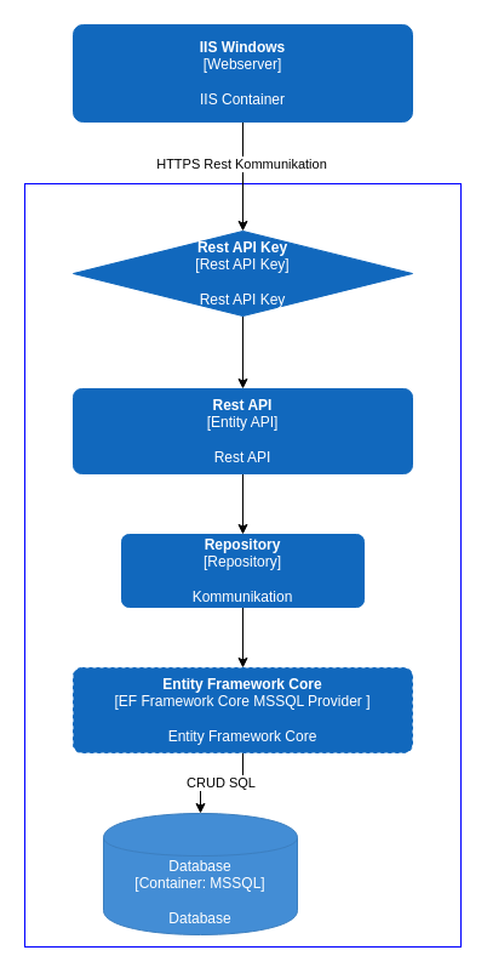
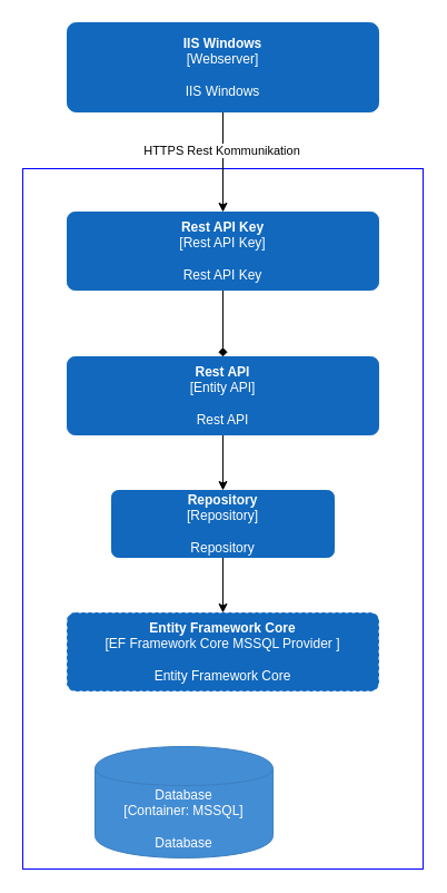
- <mxCell id="5" value="&lt;b&gt;IIS Windows&lt;/b&gt;&lt;div&gt;[Webserver]&lt;/div&gt;&lt;br&gt;&lt;div&gt;IIS Container&lt;/div&gt;" style="rounded=1;whiteSpace=wrap;html=1;labelBackgroundColor=none;fillColor=#1168BD;fontColor=#ffffff;align=center;arcSize=10;strokeColor=#1168BD;metaEdit=1;metaData={&quot;c4Type&quot;:{&quot;editable&quot;:false}};points=[[0.25,0,0],[0.5,0,0],[0.75,0,0],[1,0.25,0],[1,0.5,0],[1,0.75,0],[0.75,1,0],[0.5,1,0],[0.25,1,0],[0,0.75,0],[0,0.5,0],[0,0.25,0]];" parent="1" vertex="1"><mxGeometry x="60" y="20" width="280" height="80" as="geometry" /></mxCell>
+ <mxCell id="5" value="&lt;b&gt;IIS Windows&lt;/b&gt;&lt;div&gt;[Webserver]&lt;/div&gt;&lt;br&gt;&lt;div&gt;IIS Windows&lt;/div&gt;" style="rounded=1;whiteSpace=wrap;html=1;labelBackgroundColor=none;fillColor=#1168BD;fontColor=#ffffff;align=center;arcSize=10;strokeColor=#1168BD;metaEdit=1;metaData={&quot;c4Type&quot;:{&quot;editable&quot;:false}};points=[[0.25,0,0],[0.5,0,0],[0.75,0,0],[1,0.25,0],[1,0.5,0],[1,0.75,0],[0.75,1,0],[0.5,1,0],[0.25,1,0],[0,0.75,0],[0,0.5,0],[0,0.25,0]];" parent="1" vertex="1"><mxGeometry x="60" y="20" width="280" height="80" as="geometry" /></mxCell>
- <mxCell id="14" value="&lt;b&gt;Rest API Key&lt;/b&gt;&lt;div&gt;[Rest API Key]&lt;/div&gt;&lt;br&gt;&lt;div&gt;Rest API Key&lt;/div&gt;" style="rhombus;whiteSpace=wrap;html=1;labelBackgroundColor=none;fillColor=#1168BD;fontColor=#ffffff;align=center;arcSize=10;strokeColor=#1168BD;metaEdit=1;metaData={&quot;c4Type&quot;:{&quot;editable&quot;:false}};points=[[0.25,0,0],[0.5,0,0],[0.75,0,0],[1,0.25,0],[1,0.5,0],[1,0.75,0],[0.75,1,0],[0.5,1,0],[0.25,1,0],[0,0.75,0],[0,0.5,0],[0,0.25,0]];" parent="1" vertex="1"><mxGeometry x="60" y="190" width="280" height="70" as="geometry" /></mxCell>
+ <mxCell id="14" value="&lt;b&gt;Rest API Key&lt;/b&gt;&lt;div&gt;[Rest API Key]&lt;/div&gt;&lt;br&gt;&lt;div&gt;Rest API Key&lt;/div&gt;" style="rounded=1;whiteSpace=wrap;html=1;labelBackgroundColor=none;fillColor=#1168BD;fontColor=#ffffff;align=center;arcSize=10;strokeColor=#1168BD;metaEdit=1;metaData={&quot;c4Type&quot;:{&quot;editable&quot;:false}};points=[[0.25,0,0],[0.5,0,0],[0.75,0,0],[1,0.25,0],[1,0.5,0],[1,0.75,0],[0.75,1,0],[0.5,1,0],[0.25,1,0],[0,0.75,0],[0,0.5,0],[0,0.25,0]];" parent="1" vertex="1"><mxGeometry x="60" y="190" width="280" height="70" as="geometry" /></mxCell>
- <mxCell id="13" style="edgeStyle=orthogonalEdgeStyle;rounded=0;orthogonalLoop=1;jettySize=auto;html=1;entryX=0.5;entryY=0;entryDx=0;entryDy=0;entryPerimeter=0;" parent="1" source="14" target="8" edge="1"><mxGeometry relative="1" as="geometry" /></mxCell>
+ <mxCell id="13" style="edgeStyle=orthogonalEdgeStyle;rounded=0;orthogonalLoop=1;jettySize=auto;html=1;entryX=0.5;entryY=0;entryDx=0;entryDy=0;entryPerimeter=0;endArrow=diamond;" parent="1" source="14" target="8" edge="1"><mxGeometry relative="1" as="geometry" /></mxCell>
- <mxCell id="12" value="&lt;b&gt;Repository&lt;/b&gt;&lt;div&gt;[Repository]&lt;/div&gt;&lt;br&gt;&lt;div&gt;Kommunikation&lt;/div&gt;" style="rounded=1;whiteSpace=wrap;html=1;labelBackgroundColor=none;fillColor=#1168BD;fontColor=#ffffff;align=center;arcSize=10;strokeColor=#1168BD;metaEdit=1;metaData={&quot;c4Type&quot;:{&quot;editable&quot;:false}};points=[[0.25,0,0],[0.5,0,0],[0.75,0,0],[1,0.25,0],[1,0.5,0],[1,0.75,0],[0.75,1,0],[0.5,1,0],[0.25,1,0],[0,0.75,0],[0,0.5,0],[0,0.25,0]];" parent="1" vertex="1"><mxGeometry x="100" y="440" width="200" height="60" as="geometry" /></mxCell>
+ <mxCell id="12" value="&lt;b&gt;Repository&lt;/b&gt;&lt;div&gt;[Repository]&lt;/div&gt;&lt;br&gt;&lt;div&gt;Repository&lt;/div&gt;" style="rounded=1;whiteSpace=wrap;html=1;labelBackgroundColor=none;fillColor=#1168BD;fontColor=#ffffff;align=center;arcSize=10;strokeColor=#1168BD;metaEdit=1;metaData={&quot;c4Type&quot;:{&quot;editable&quot;:false}};points=[[0.25,0,0],[0.5,0,0],[0.75,0,0],[1,0.25,0],[1,0.5,0],[1,0.75,0],[0.75,1,0],[0.5,1,0],[0.25,1,0],[0,0.75,0],[0,0.5,0],[0,0.25,0]];" parent="1" vertex="1"><mxGeometry x="100" y="440" width="200" height="60" as="geometry" /></mxCell>
- <mxCell id="9" value="CRUD SQL" style="edgeStyle=orthogonalEdgeStyle;rounded=0;orthogonalLoop=1;jettySize=auto;html=1;" parent="1" source="10" target="6" edge="1"><mxGeometry relative="1" as="geometry" /></mxCell>
